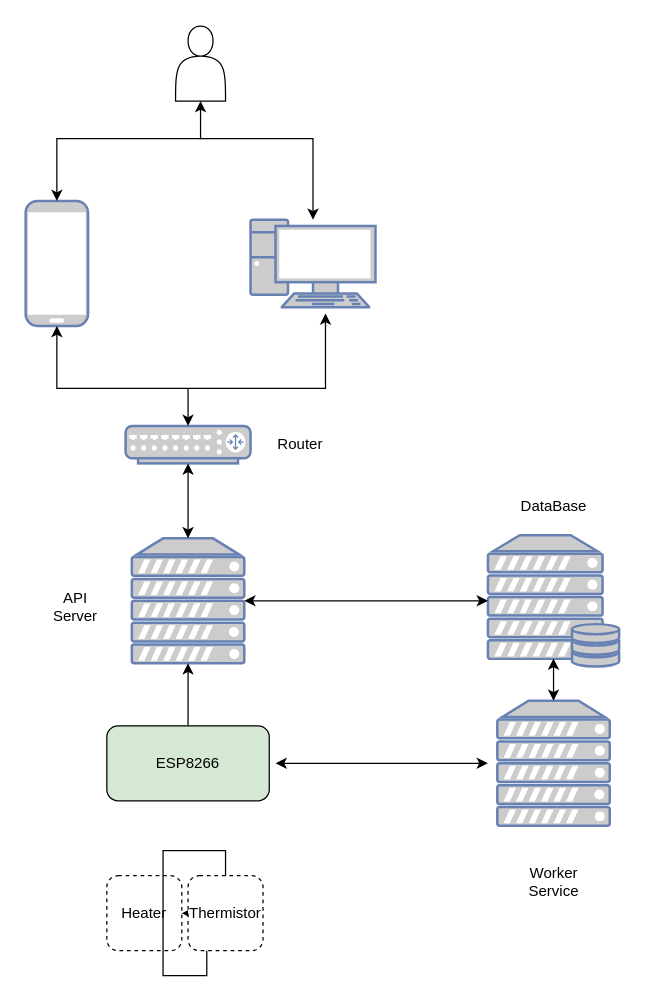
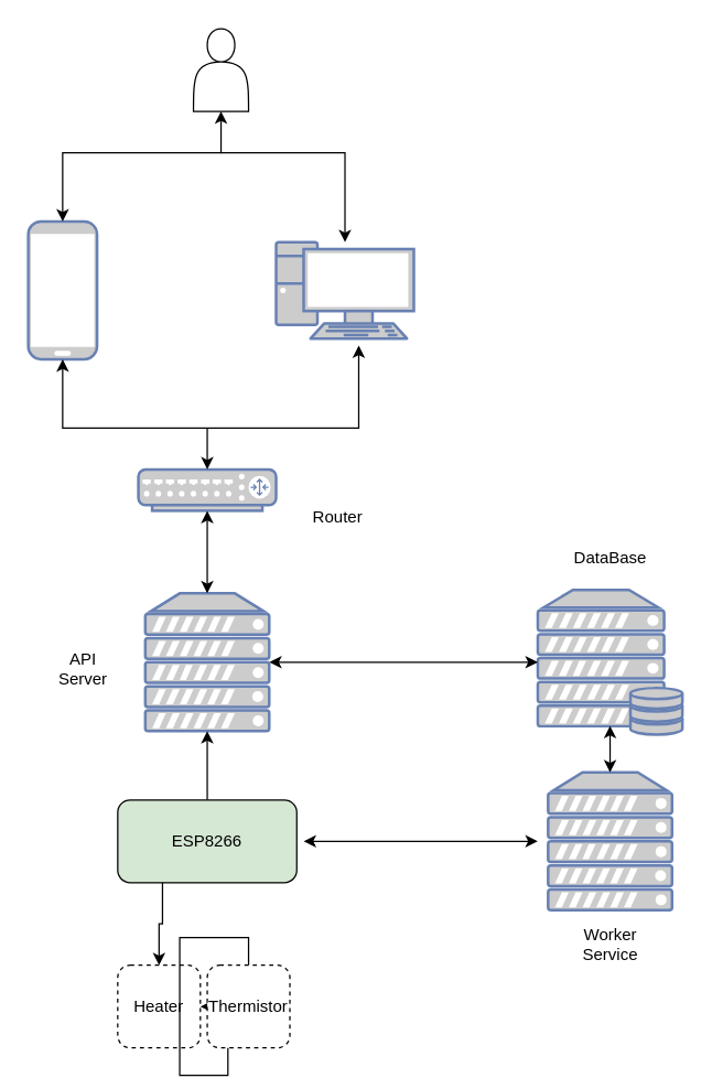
- <mxCell id="18" value="Router" style="text;html=1;strokeColor=none;fillColor=none;align=center;verticalAlign=middle;whiteSpace=wrap;rounded=0;" vertex="1" parent="1"><mxGeometry x="210" y="340" width="60" height="30" as="geometry" /></mxCell>
+ <mxCell id="18" value="Router" style="text;html=1;strokeColor=none;fillColor=none;align=center;verticalAlign=middle;whiteSpace=wrap;rounded=0;" vertex="1" parent="1"><mxGeometry x="215" y="360" width="60" height="30" as="geometry" /></mxCell>
+ <mxCell id="10" style="edgeStyle=orthogonalEdgeStyle;rounded=0;orthogonalLoop=1;jettySize=auto;html=1;exitX=0.25;exitY=1;exitDx=0;exitDy=0;entryX=0.5;entryY=0;entryDx=0;entryDy=0;" parent="1" source="11" target="12" edge="1"><mxGeometry relative="1" as="geometry" /></mxCell>
- <mxCell id="16" value="Worker Service" style="text;html=1;strokeColor=none;fillColor=none;align=center;verticalAlign=middle;whiteSpace=wrap;rounded=0;" vertex="1" parent="1"><mxGeometry x="412.5" y="690" width="60" height="30" as="geometry" /></mxCell>
+ <mxCell id="16" value="Worker Service" style="text;html=1;strokeColor=none;fillColor=none;align=center;verticalAlign=middle;whiteSpace=wrap;rounded=0;" vertex="1" parent="1"><mxGeometry x="412.5" y="670" width="60" height="30" as="geometry" /></mxCell>
